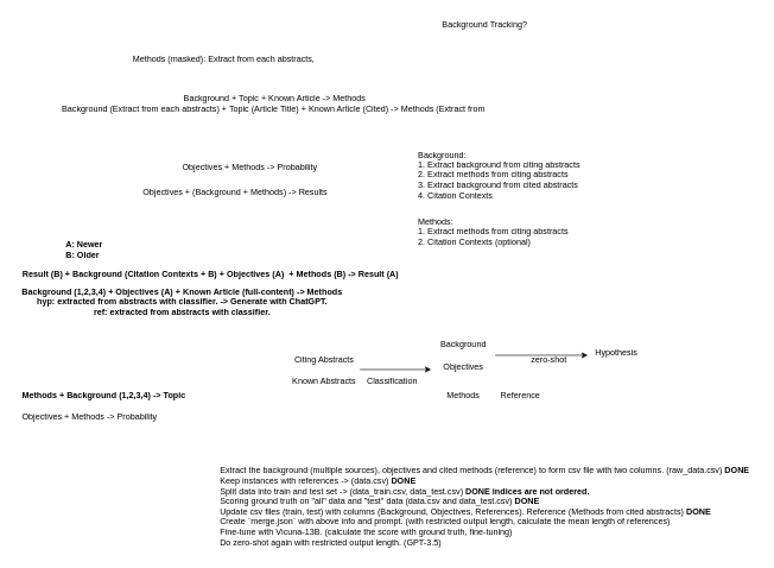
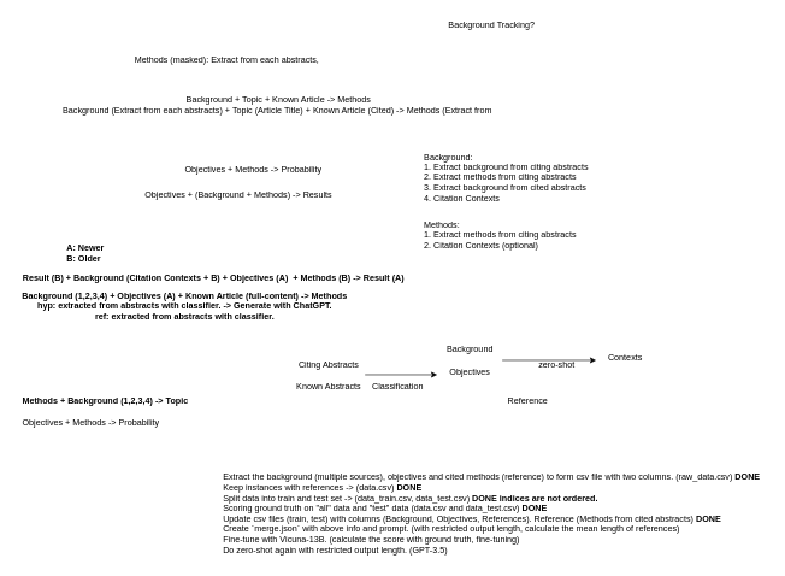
- <mxCell id="22" value="Hypothesis" style="text;html=1;align=center;verticalAlign=middle;resizable=0;points=[];autosize=1;strokeColor=none;fillColor=none;" vertex="1" parent="1"><mxGeometry x="825" y="480" width="80" height="30" as="geometry" /></mxCell>
+ <mxCell id="22" value="Contexts" style="text;html=1;align=center;verticalAlign=middle;resizable=0;points=[];autosize=1;strokeColor=none;fillColor=none;" vertex="1" parent="1"><mxGeometry x="825" y="480" width="80" height="30" as="geometry" /></mxCell>
- <mxCell id="21" value="Methods" style="text;html=1;align=center;verticalAlign=middle;resizable=0;points=[];autosize=1;strokeColor=none;fillColor=none;" vertex="1" parent="1"><mxGeometry x="615" y="540" width="70" height="30" as="geometry" /></mxCell>
